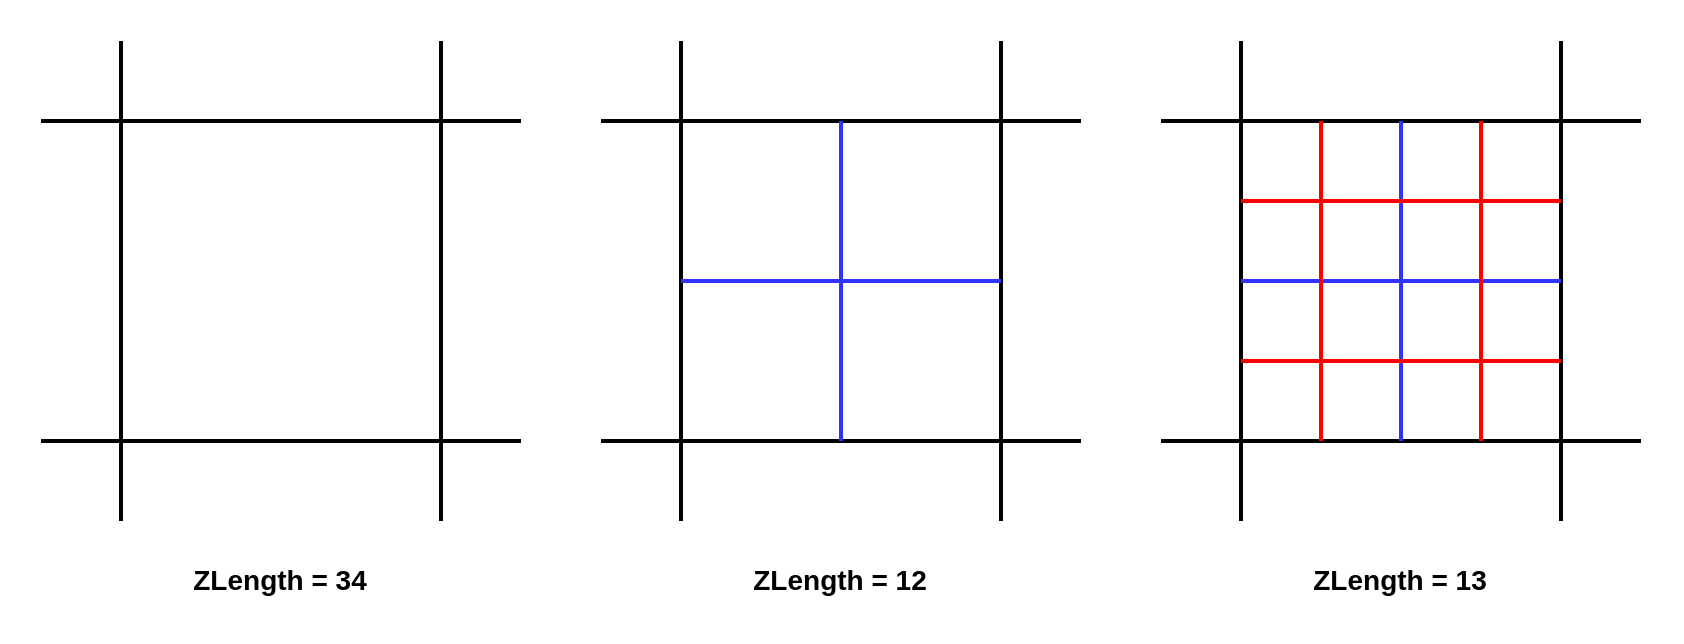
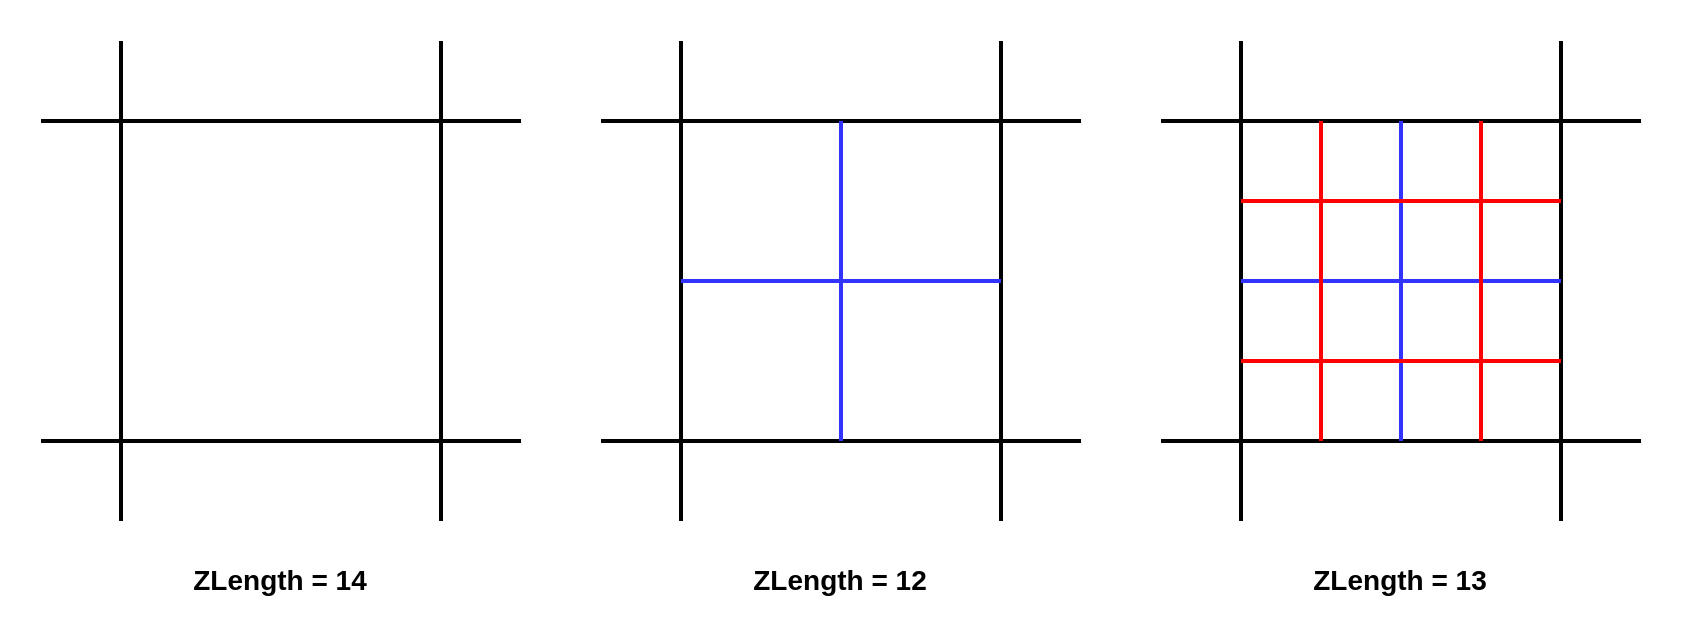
- <mxCell id="37" value="&lt;b&gt;&lt;font style=&quot;font-size: 14px&quot;&gt;ZLength = 34&lt;/font&gt;&lt;/b&gt;" style="text;html=1;strokeColor=none;fillColor=none;align=center;verticalAlign=middle;whiteSpace=wrap;rounded=0;strokeWidth=2;" vertex="1" parent="1"><mxGeometry x="90" y="280" width="100" height="20" as="geometry" /></mxCell>
+ <mxCell id="37" value="&lt;b&gt;&lt;font style=&quot;font-size: 14px&quot;&gt;ZLength = 14&lt;/font&gt;&lt;/b&gt;" style="text;html=1;strokeColor=none;fillColor=none;align=center;verticalAlign=middle;whiteSpace=wrap;rounded=0;strokeWidth=2;" vertex="1" parent="1"><mxGeometry x="90" y="280" width="100" height="20" as="geometry" /></mxCell>
